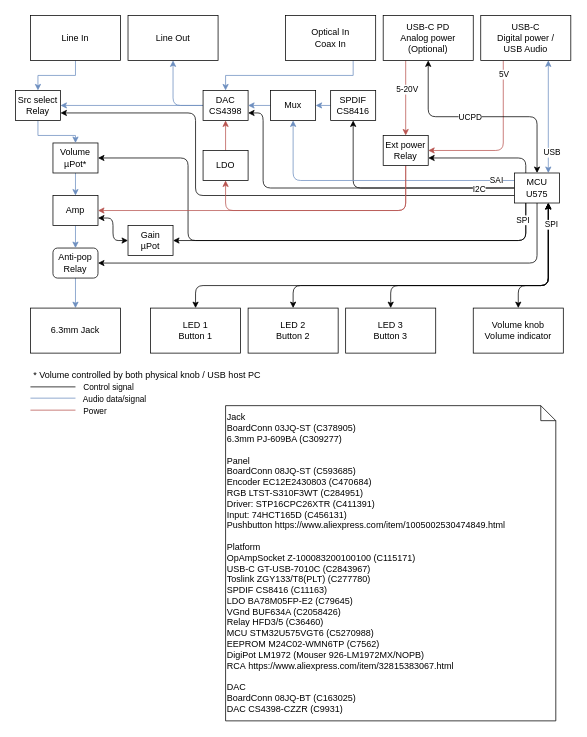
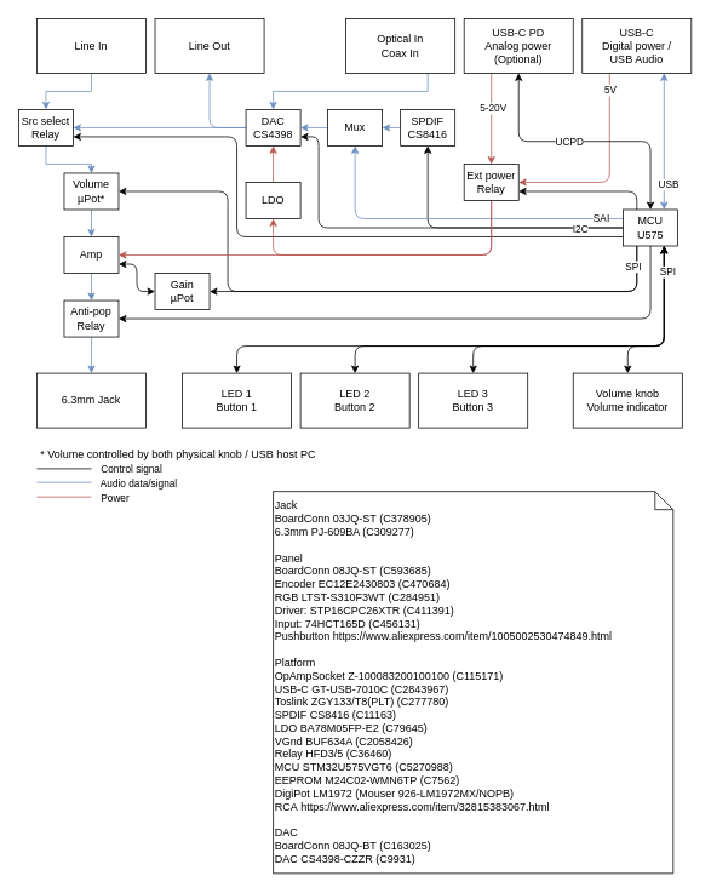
- <mxCell id="16" value="Anti-pop&lt;br&gt;Relay" style="whiteSpace=wrap;html=1;rounded=1;" parent="1" vertex="1"><mxGeometry x="70" y="330" width="60" height="40" as="geometry" /></mxCell>
+ <mxCell id="16" value="Anti-pop&lt;br&gt;Relay" style="rounded=0;whiteSpace=wrap;html=1;" parent="1" vertex="1"><mxGeometry x="70" y="330" width="60" height="40" as="geometry" /></mxCell>
